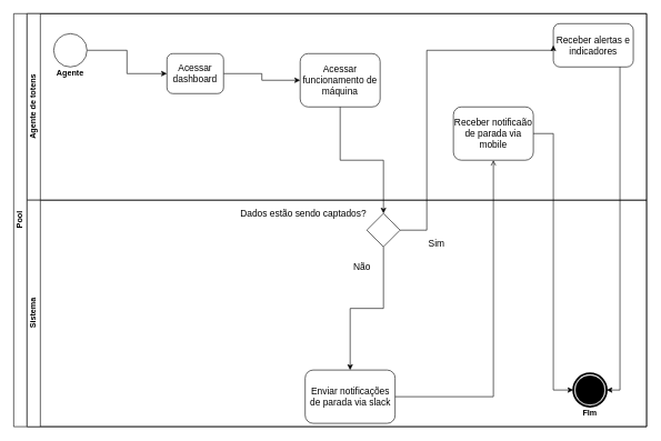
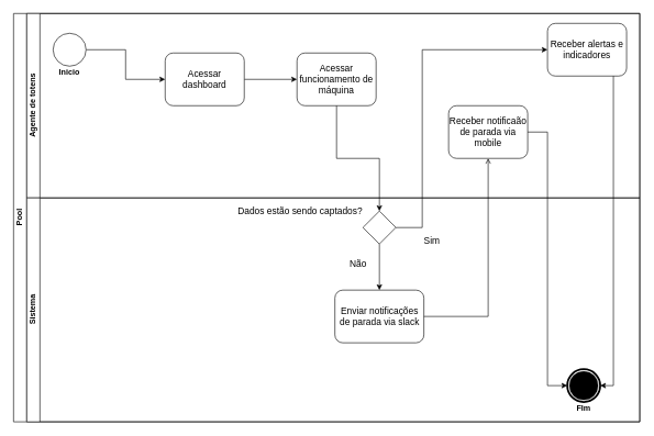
- <mxCell id="9" value="&lt;font style=&quot;font-size: 14px&quot;&gt;Receber alertas e indicadores&lt;/font&gt;" style="shape=ext;rounded=1;html=1;whiteSpace=wrap;" parent="3" vertex="1"><mxGeometry x="790" y="15" width="120" height="65" as="geometry" /></mxCell>
+ <mxCell id="9" value="&lt;font style=&quot;font-size: 14px&quot;&gt;Receber alertas e indicadores&lt;/font&gt;" style="shape=ext;rounded=1;html=1;whiteSpace=wrap;" parent="3" vertex="1"><mxGeometry x="790" y="15" width="120" height="80" as="geometry" /></mxCell>
- <mxCell id="11" value="&lt;b&gt;Agente&lt;/b&gt;" style="text;html=1;strokeColor=none;fillColor=none;align=center;verticalAlign=middle;whiteSpace=wrap;rounded=0;" vertex="1" parent="3"><mxGeometry x="45" y="80" width="40" height="20" as="geometry" /></mxCell>
+ <mxCell id="11" value="&lt;b&gt;Inicio&lt;/b&gt;" style="text;html=1;strokeColor=none;fillColor=none;align=center;verticalAlign=middle;whiteSpace=wrap;rounded=0;" vertex="1" parent="3"><mxGeometry x="45" y="80" width="40" height="20" as="geometry" /></mxCell>
- <mxCell id="7" value="&lt;font style=&quot;font-size: 14px&quot;&gt;Acessar dashboard&lt;/font&gt;" style="shape=ext;rounded=1;html=1;whiteSpace=wrap;" parent="3" vertex="1"><mxGeometry x="210" y="60" width="85" height="60" as="geometry" /></mxCell>
+ <mxCell id="7" value="&lt;font style=&quot;font-size: 14px&quot;&gt;Acessar dashboard&lt;/font&gt;" style="shape=ext;rounded=1;html=1;whiteSpace=wrap;" parent="3" vertex="1"><mxGeometry x="210" y="60" width="120" height="80" as="geometry" /></mxCell>
- <mxCell id="21" value="&lt;font style=&quot;font-size: 14px&quot;&gt;Enviar notificações de parada via slack&lt;/font&gt;" style="shape=ext;rounded=1;html=1;whiteSpace=wrap;" parent="15" vertex="1"><mxGeometry x="417.5" y="255" width="135" height="80" as="geometry" /></mxCell>
+ <mxCell id="21" value="&lt;font style=&quot;font-size: 14px&quot;&gt;Enviar notificações de parada via slack&lt;/font&gt;" style="shape=ext;rounded=1;html=1;whiteSpace=wrap;" parent="15" vertex="1"><mxGeometry x="467.5" y="140" width="135" height="80" as="geometry" /></mxCell>
